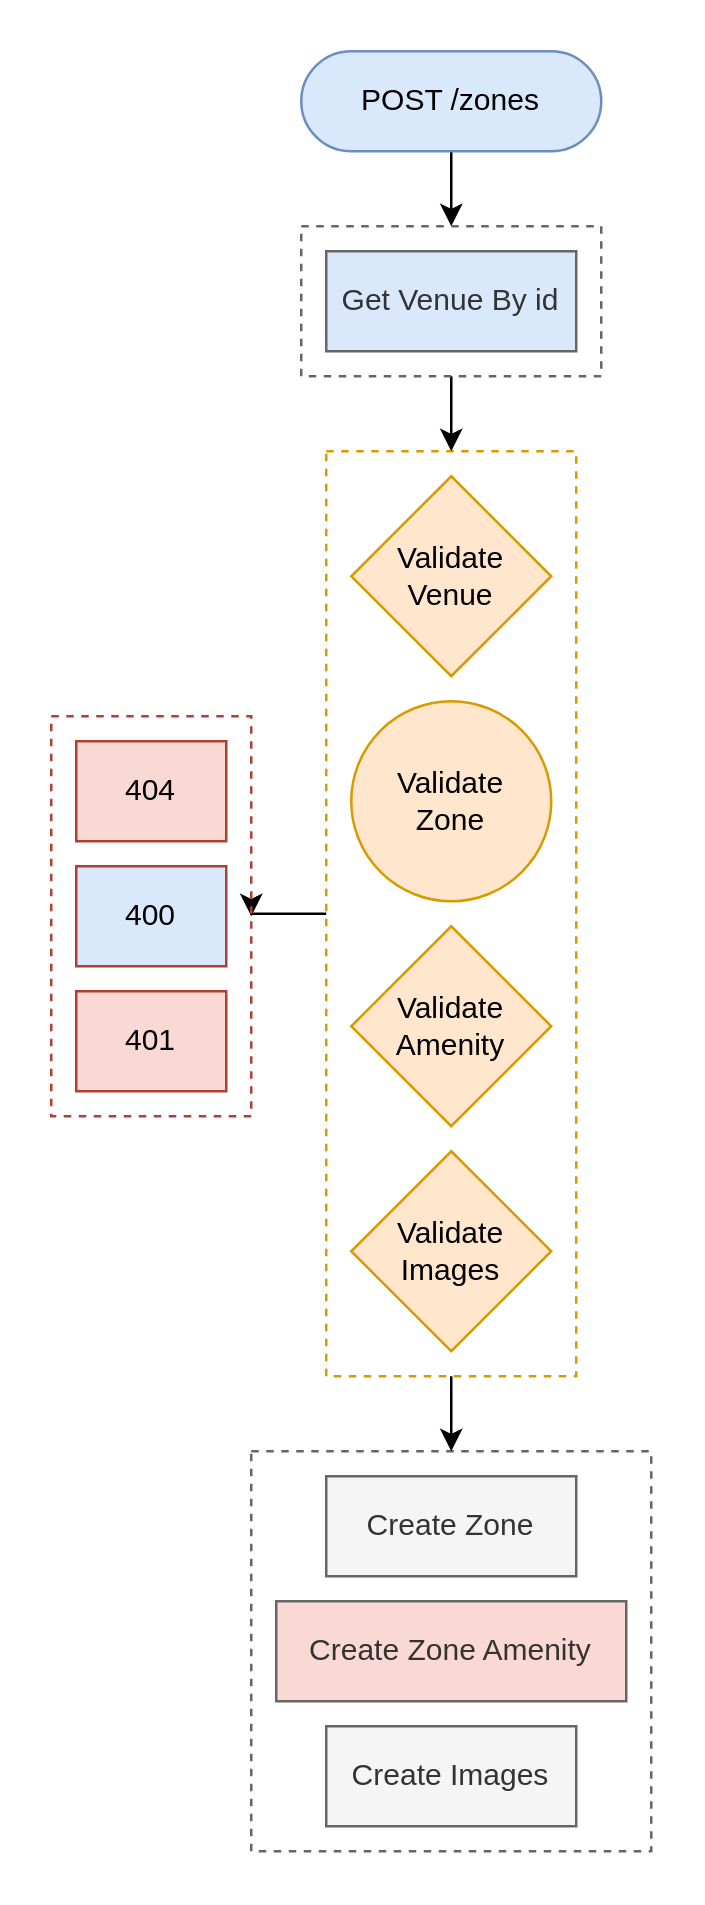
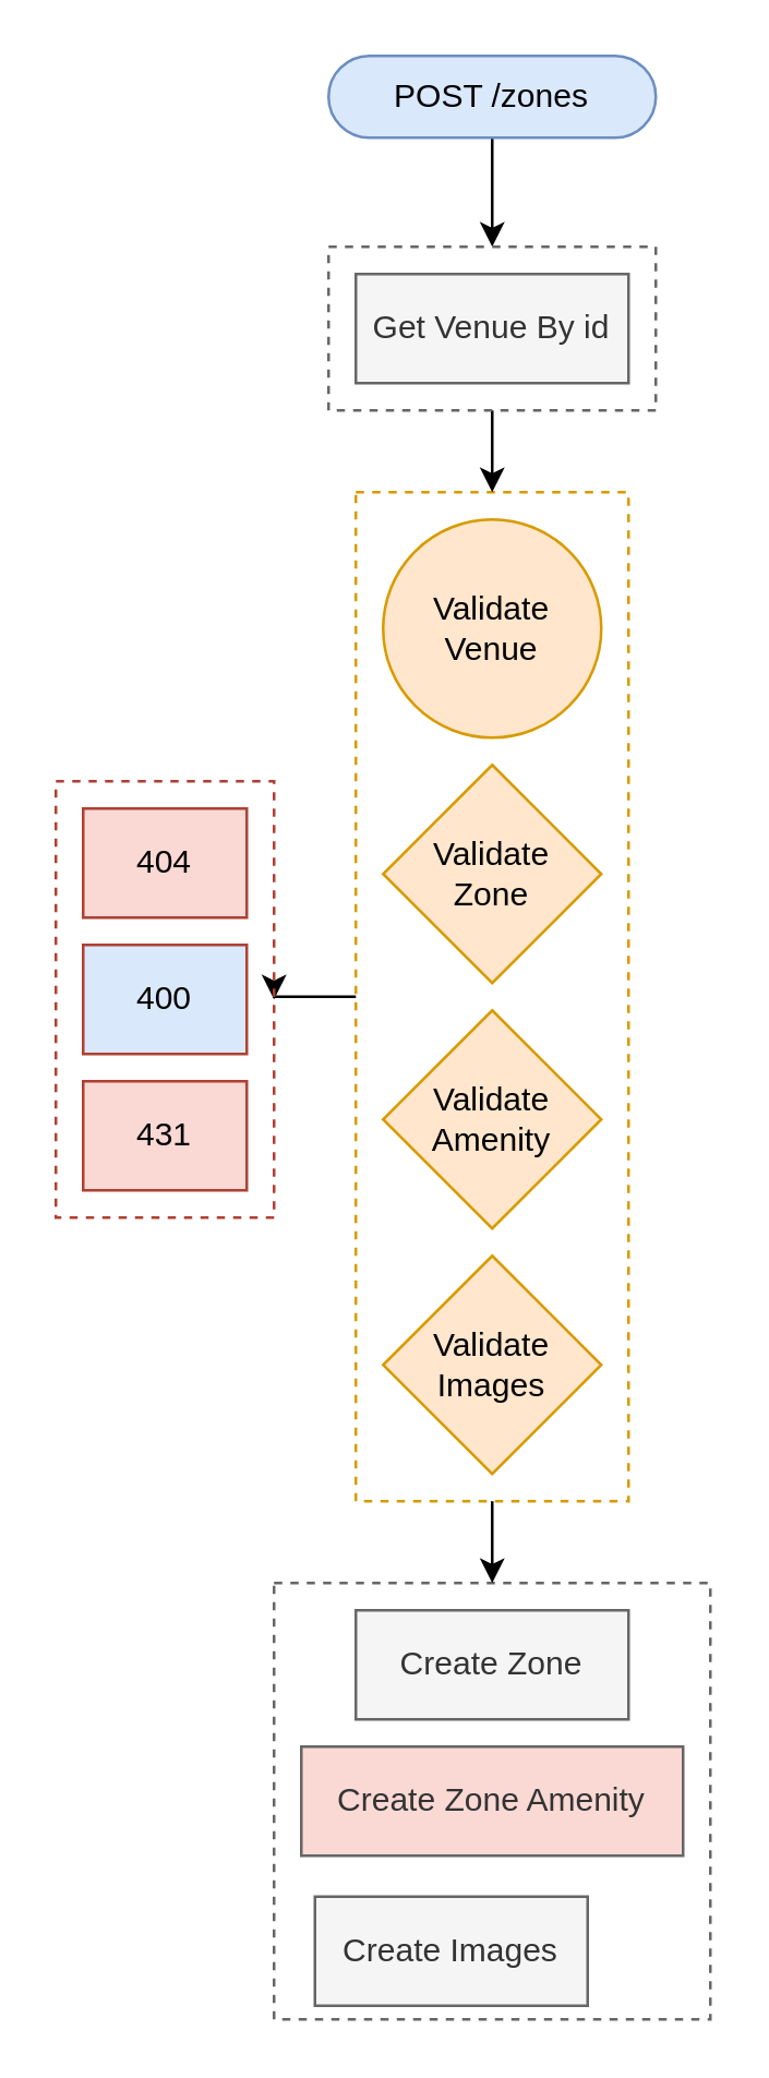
- <mxCell id="7" value="POST /zones" style="rounded=1;whiteSpace=wrap;html=1;arcSize=50;fillColor=#dae8fc;strokeColor=#6c8ebf;" parent="1" vertex="1"><mxGeometry x="120" y="20" width="120" height="40" as="geometry" /></mxCell>
+ <mxCell id="7" value="POST /zones" style="rounded=1;whiteSpace=wrap;html=1;arcSize=50;fillColor=#dae8fc;strokeColor=#6c8ebf;" parent="1" vertex="1"><mxGeometry x="120" y="20" width="120" height="30" as="geometry" /></mxCell>
- <mxCell id="19" value="Get Venue By id" style="rounded=0;whiteSpace=wrap;html=1;fillColor=#dae8fc;fontColor=#333333;strokeColor=#666666;" vertex="1" parent="1"><mxGeometry x="130" y="100" width="100" height="40" as="geometry" /></mxCell>
+ <mxCell id="19" value="Get Venue By id" style="rounded=0;whiteSpace=wrap;html=1;fillColor=#f5f5f5;fontColor=#333333;strokeColor=#666666;" vertex="1" parent="1"><mxGeometry x="130" y="100" width="100" height="40" as="geometry" /></mxCell>
- <mxCell id="8" value="Validate&lt;div&gt;Venue&lt;/div&gt;" style="rhombus;whiteSpace=wrap;html=1;fillColor=#ffe6cc;strokeColor=#d79b00;" parent="1" vertex="1"><mxGeometry x="140" y="190" width="80" height="80" as="geometry" /></mxCell>
+ <mxCell id="8" value="Validate&lt;div&gt;Venue&lt;/div&gt;" style="ellipse;whiteSpace=wrap;html=1;fillColor=#ffe6cc;strokeColor=#d79b00;" parent="1" vertex="1"><mxGeometry x="140" y="190" width="80" height="80" as="geometry" /></mxCell>
- <mxCell id="9" value="Validate&lt;div&gt;Zone&lt;/div&gt;" style="ellipse;whiteSpace=wrap;html=1;fillColor=#ffe6cc;strokeColor=#d79b00;" parent="1" vertex="1"><mxGeometry x="140" y="280" width="80" height="80" as="geometry" /></mxCell>
+ <mxCell id="9" value="Validate&lt;div&gt;Zone&lt;/div&gt;" style="rhombus;whiteSpace=wrap;html=1;fillColor=#ffe6cc;strokeColor=#d79b00;" parent="1" vertex="1"><mxGeometry x="140" y="280" width="80" height="80" as="geometry" /></mxCell>
- <mxCell id="18" value="401" style="rounded=0;whiteSpace=wrap;html=1;fillColor=#fad9d5;strokeColor=#ae4132;" parent="1" vertex="1"><mxGeometry x="30" y="396" width="60" height="40" as="geometry" /></mxCell>
+ <mxCell id="18" value="431" style="rounded=0;whiteSpace=wrap;html=1;fillColor=#fad9d5;strokeColor=#ae4132;" parent="1" vertex="1"><mxGeometry x="30" y="396" width="60" height="40" as="geometry" /></mxCell>
- <mxCell id="14" value="Create Images" style="rounded=0;whiteSpace=wrap;html=1;fillColor=#f5f5f5;fontColor=#333333;strokeColor=#666666;" parent="1" vertex="1"><mxGeometry x="130" y="690" width="100" height="40" as="geometry" /></mxCell>
+ <mxCell id="14" value="Create Images" style="rounded=0;whiteSpace=wrap;html=1;fillColor=#f5f5f5;fontColor=#333333;strokeColor=#666666;" parent="1" vertex="1"><mxGeometry x="115" y="695" width="100" height="40" as="geometry" /></mxCell>
